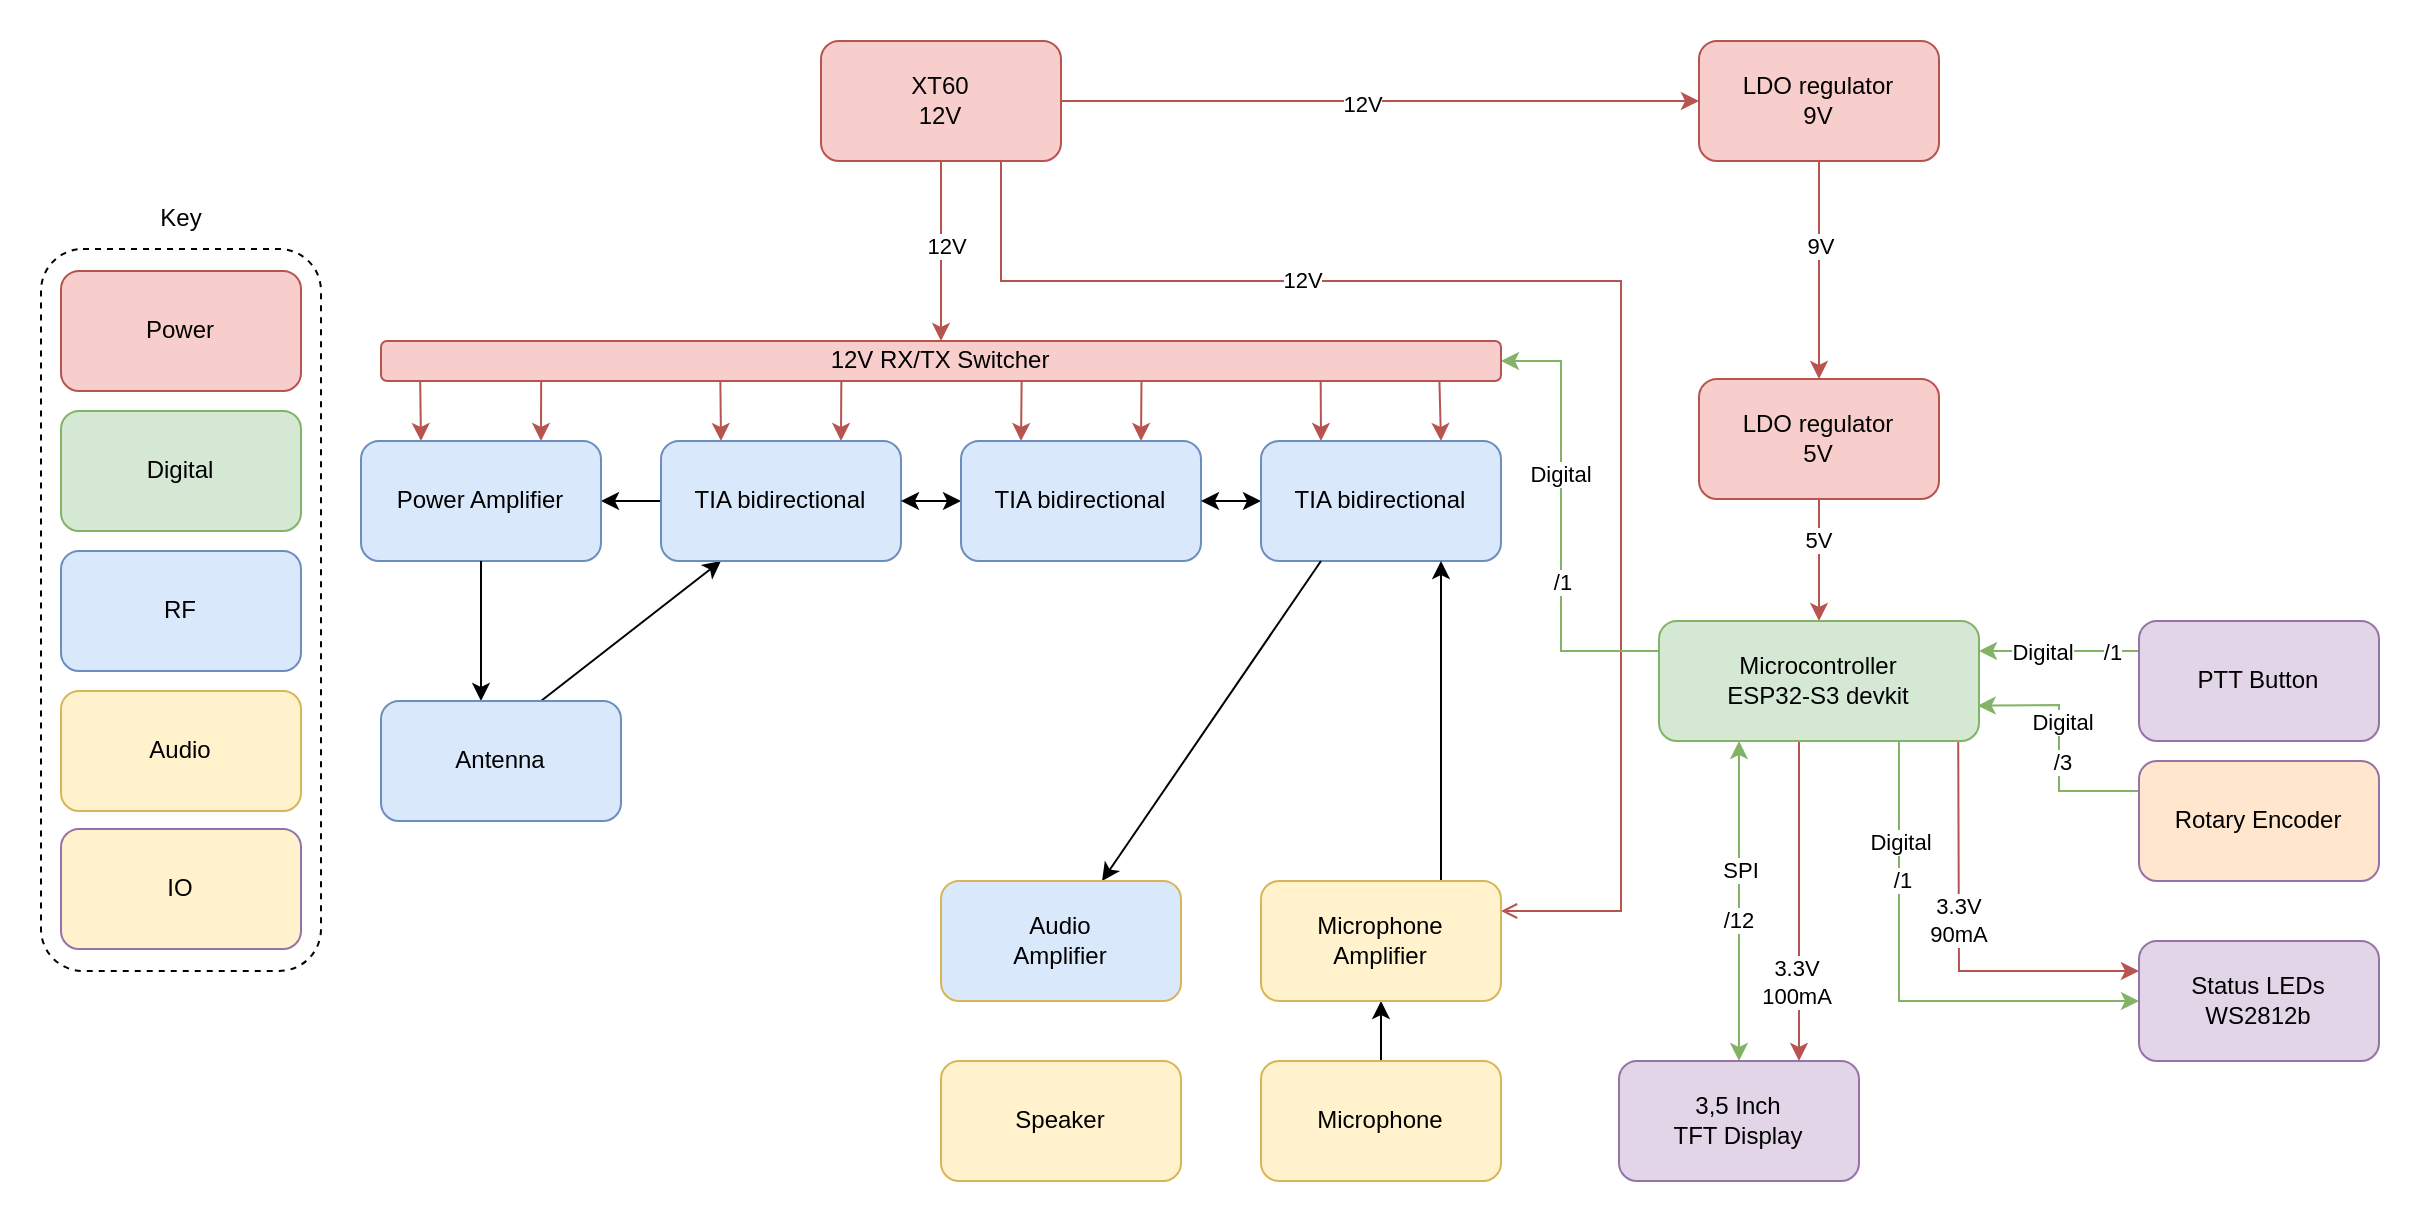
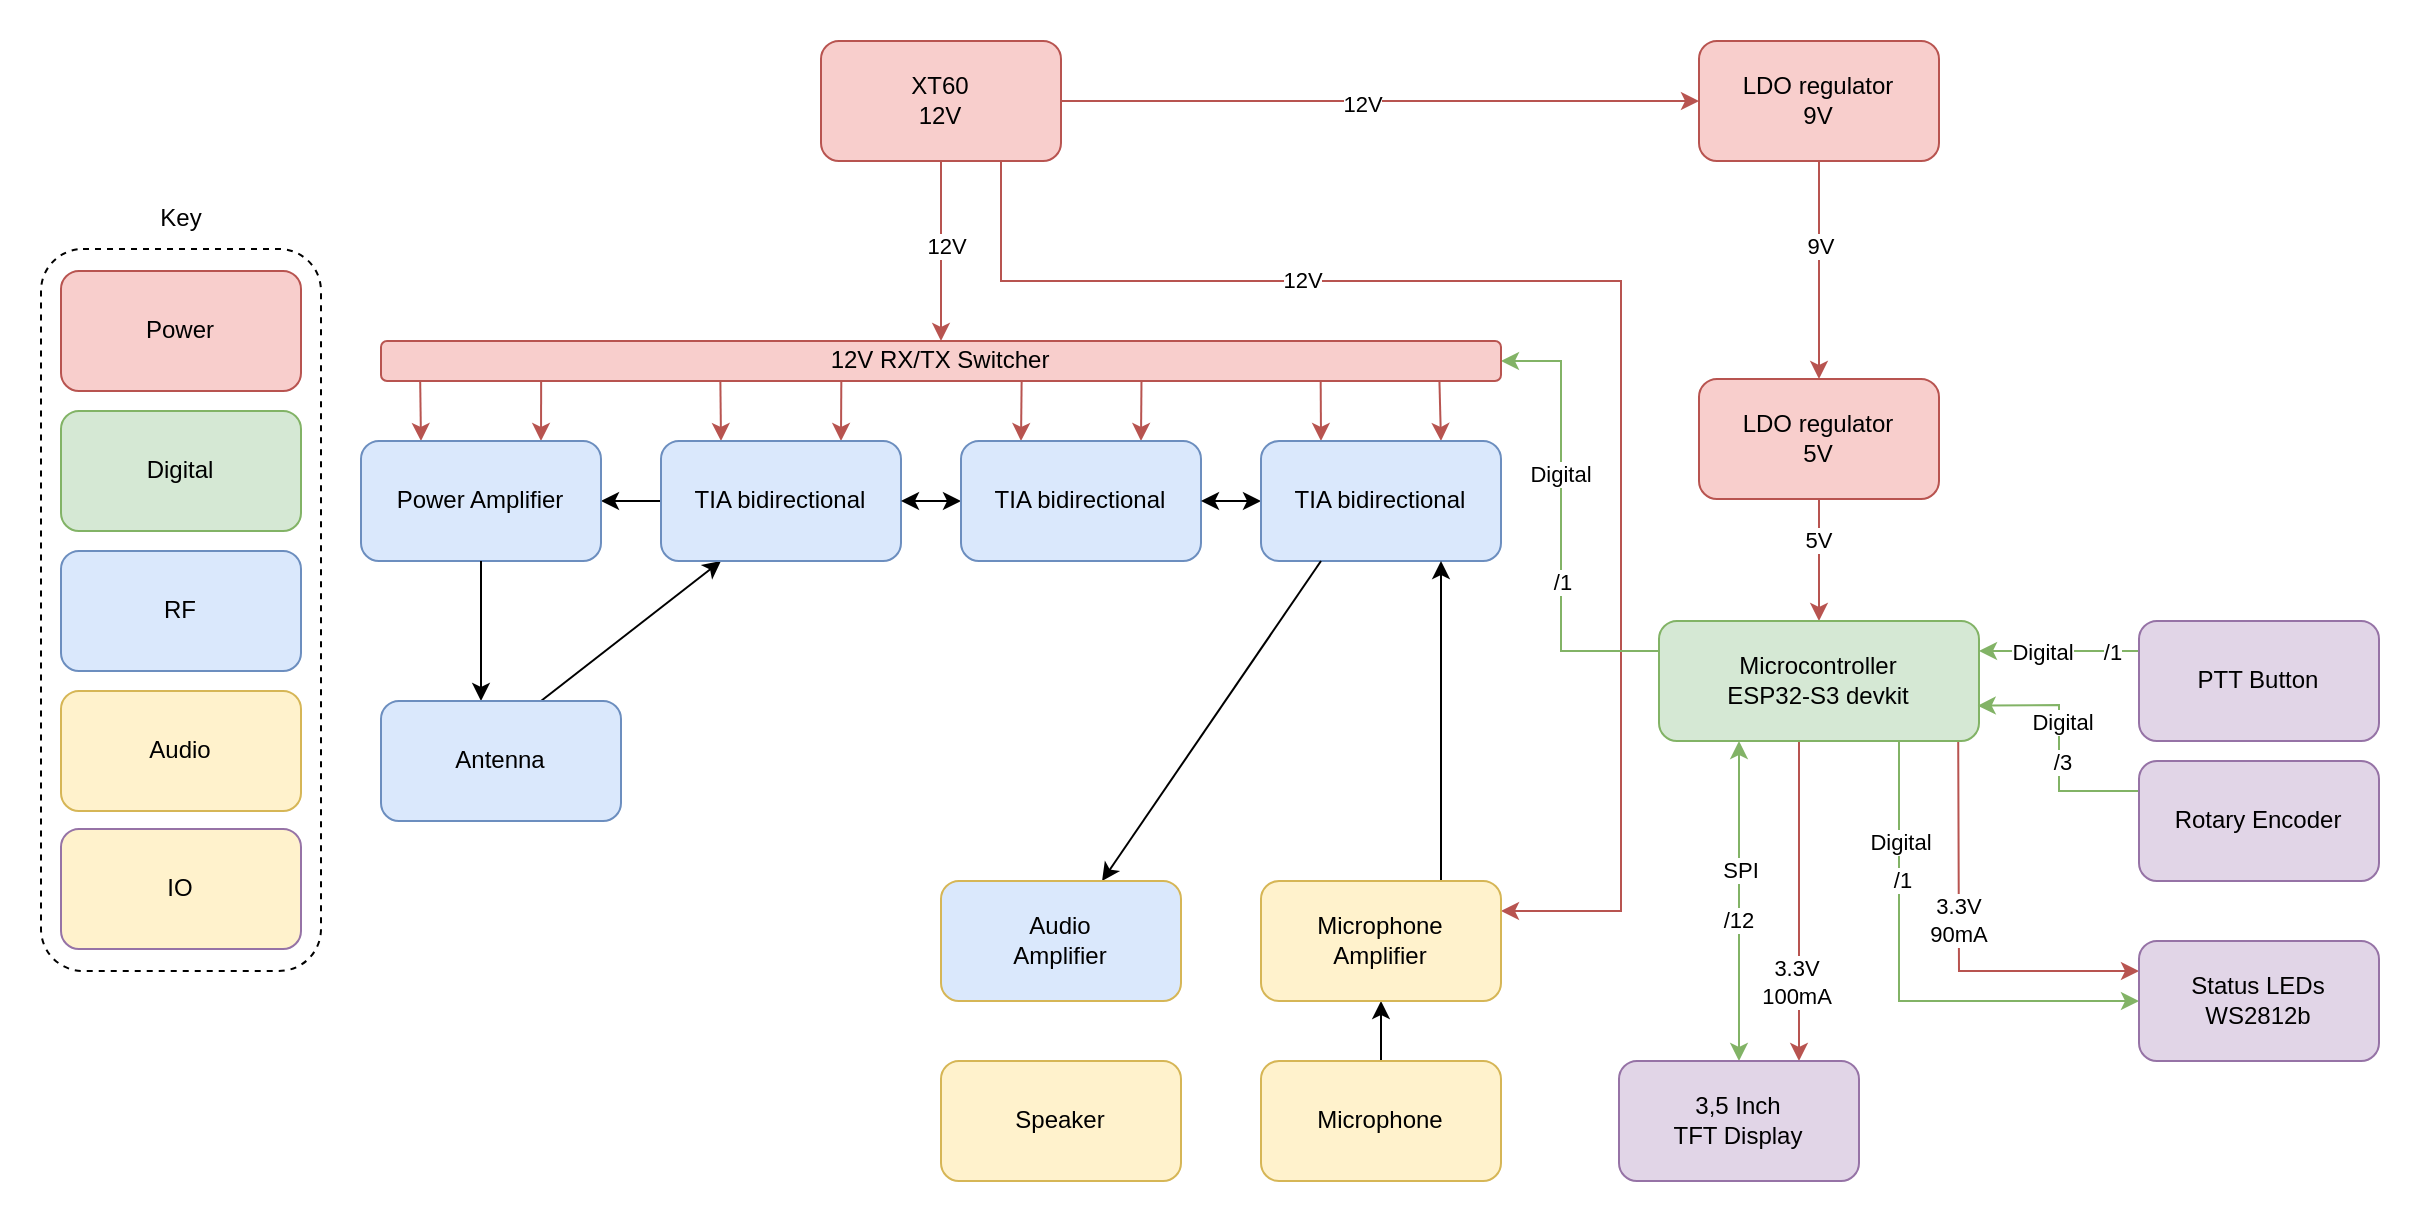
- <mxCell id="34" value="Rotary Encoder" style="whiteSpace=wrap;html=1;fillColor=#ffe6cc;strokeColor=#9673a6;rounded=1;strokeWidth=1;" parent="1" vertex="1"><mxGeometry x="1069" y="380" width="120" height="60" as="geometry" /></mxCell>
+ <mxCell id="34" value="Rotary Encoder" style="whiteSpace=wrap;html=1;fillColor=#e1d5e7;strokeColor=#9673a6;rounded=1;strokeWidth=1;" parent="1" vertex="1"><mxGeometry x="1069" y="380" width="120" height="60" as="geometry" /></mxCell>
- <mxCell id="7" style="edgeStyle=none;rounded=0;html=1;exitX=0.75;exitY=1;exitDx=0;exitDy=0;entryX=1;entryY=0.25;entryDx=0;entryDy=0;startArrow=none;startFill=0;endArrow=open;endFill=1;fillColor=#f8cecc;strokeColor=#b85450;" parent="1" source="9" target="63" edge="1"><mxGeometry relative="1" as="geometry"><Array as="points"><mxPoint x="500" y="140" /><mxPoint x="810" y="140" /><mxPoint x="810" y="455" /></Array></mxGeometry></mxCell>
+ <mxCell id="7" style="edgeStyle=none;rounded=0;html=1;exitX=0.75;exitY=1;exitDx=0;exitDy=0;entryX=1;entryY=0.25;entryDx=0;entryDy=0;startArrow=none;startFill=0;endArrow=classic;endFill=1;fillColor=#f8cecc;strokeColor=#b85450;" parent="1" source="9" target="63" edge="1"><mxGeometry relative="1" as="geometry"><Array as="points"><mxPoint x="500" y="140" /><mxPoint x="810" y="140" /><mxPoint x="810" y="455" /></Array></mxGeometry></mxCell>
